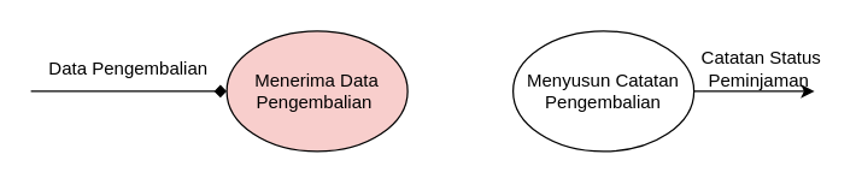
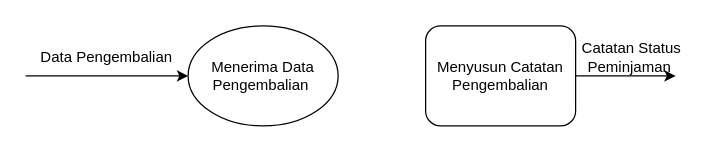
- <mxCell id="3" value="" style="endArrow=diamond;html=1;rounded=0;entryX=0;entryY=0.5;entryDx=0;entryDy=0;exitX=0;exitY=1;exitDx=0;exitDy=0;" edge="1" parent="1" source="4" target="2"><mxGeometry width="50" height="50" relative="1" as="geometry"><mxPoint x="-30" y="60" as="sourcePoint" /><mxPoint x="380" y="30" as="targetPoint" /></mxGeometry></mxCell>
+ <mxCell id="3" value="" style="endArrow=classic;html=1;rounded=0;entryX=0;entryY=0.5;entryDx=0;entryDy=0;exitX=0;exitY=1;exitDx=0;exitDy=0;" edge="1" parent="1" source="4" target="2"><mxGeometry width="50" height="50" relative="1" as="geometry"><mxPoint x="-30" y="60" as="sourcePoint" /><mxPoint x="380" y="30" as="targetPoint" /></mxGeometry></mxCell>
- <mxCell id="2" value="Menerima Data Pengembalian&amp;nbsp;" style="ellipse;whiteSpace=wrap;html=1;fillColor=#f8cecc;" vertex="1" parent="1"><mxGeometry x="150" y="20" width="120" height="80" as="geometry" /></mxCell>
+ <mxCell id="2" value="Menerima Data Pengembalian&amp;nbsp;" style="ellipse;whiteSpace=wrap;html=1;" vertex="1" parent="1"><mxGeometry x="150" y="20" width="120" height="80" as="geometry" /></mxCell>
- <mxCell id="6" value="Menyusun Catatan Pengembalian" style="ellipse;whiteSpace=wrap;html=1;" vertex="1" parent="1"><mxGeometry x="340" y="20" width="120" height="80" as="geometry" /></mxCell>
+ <mxCell id="6" value="Menyusun Catatan Pengembalian" style="whiteSpace=wrap;html=1;rounded=1;" vertex="1" parent="1"><mxGeometry x="340" y="20" width="120" height="80" as="geometry" /></mxCell>
